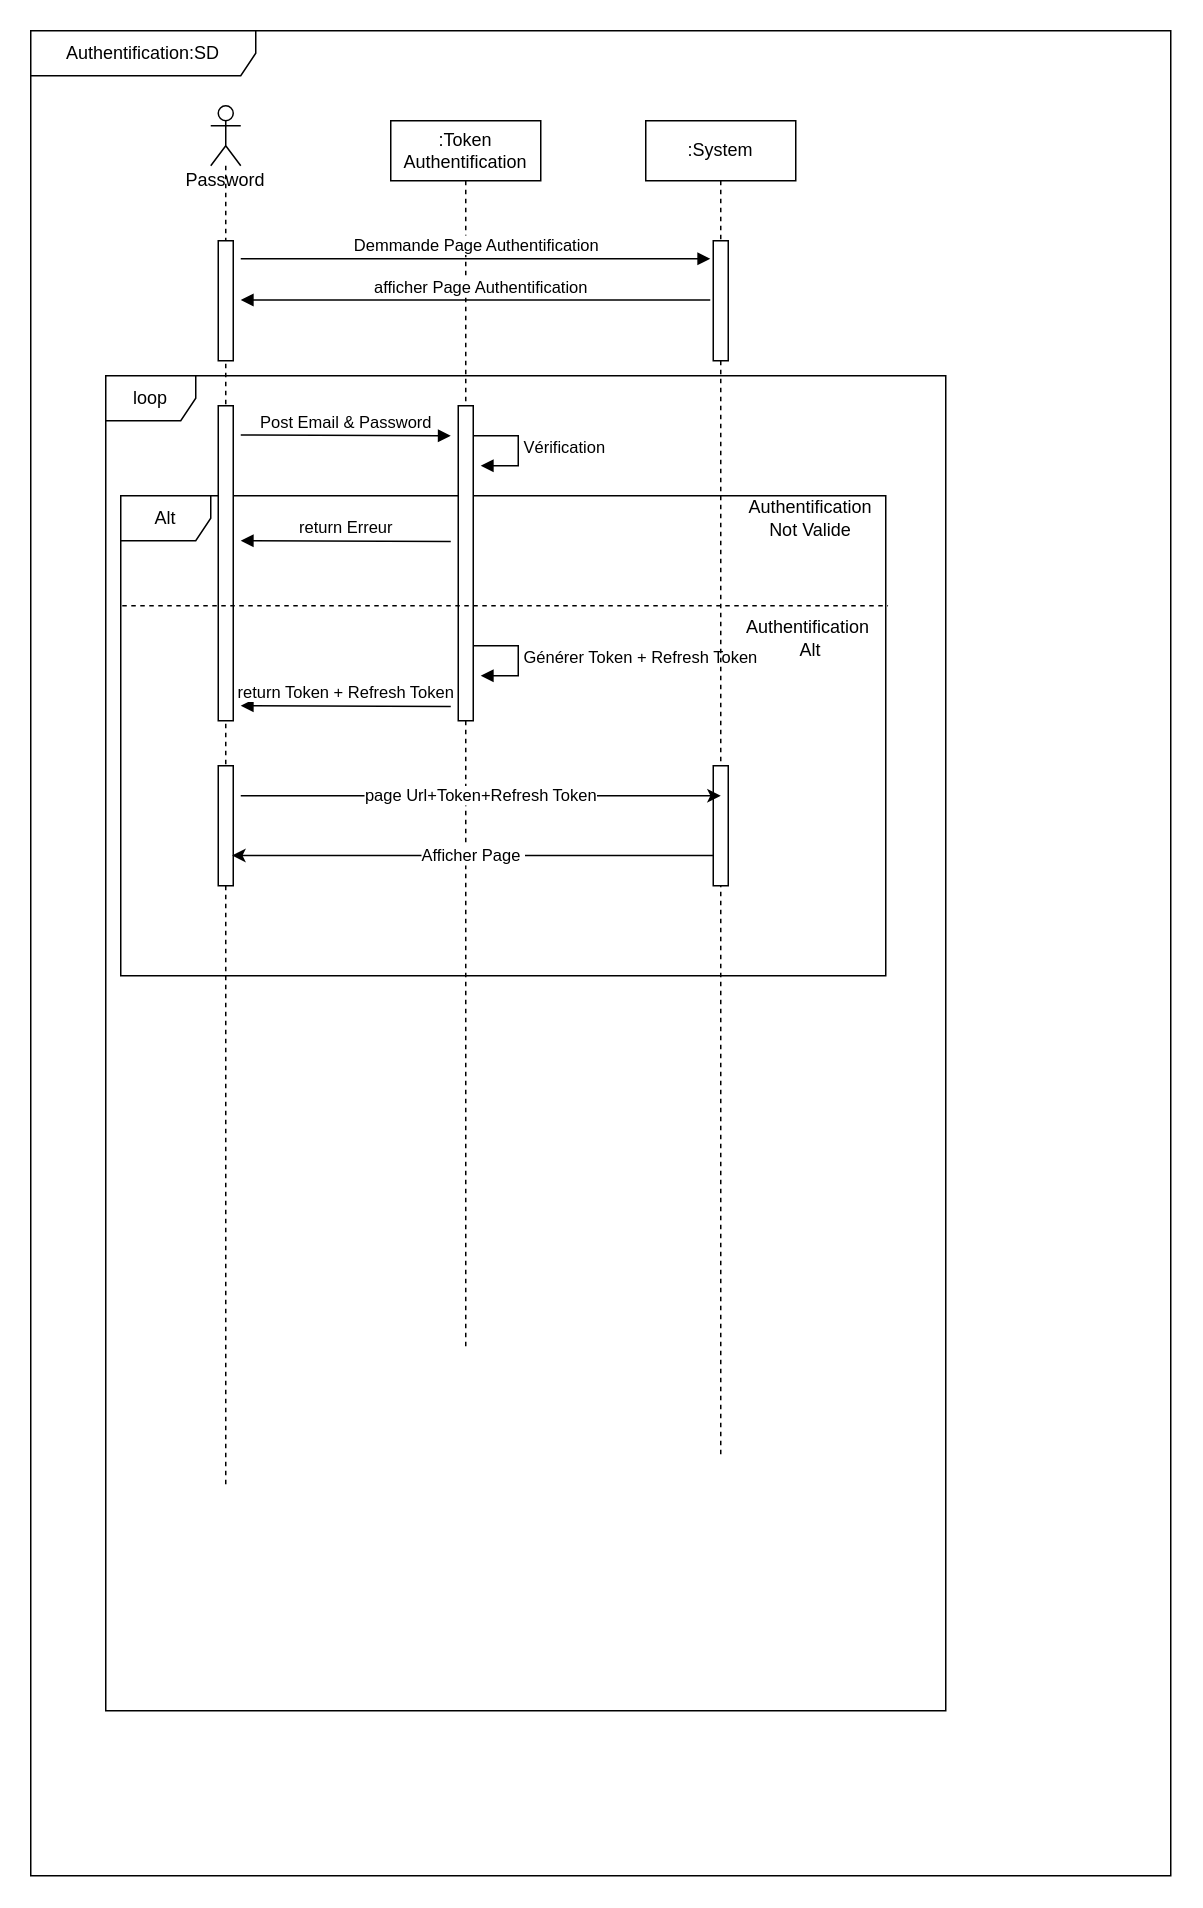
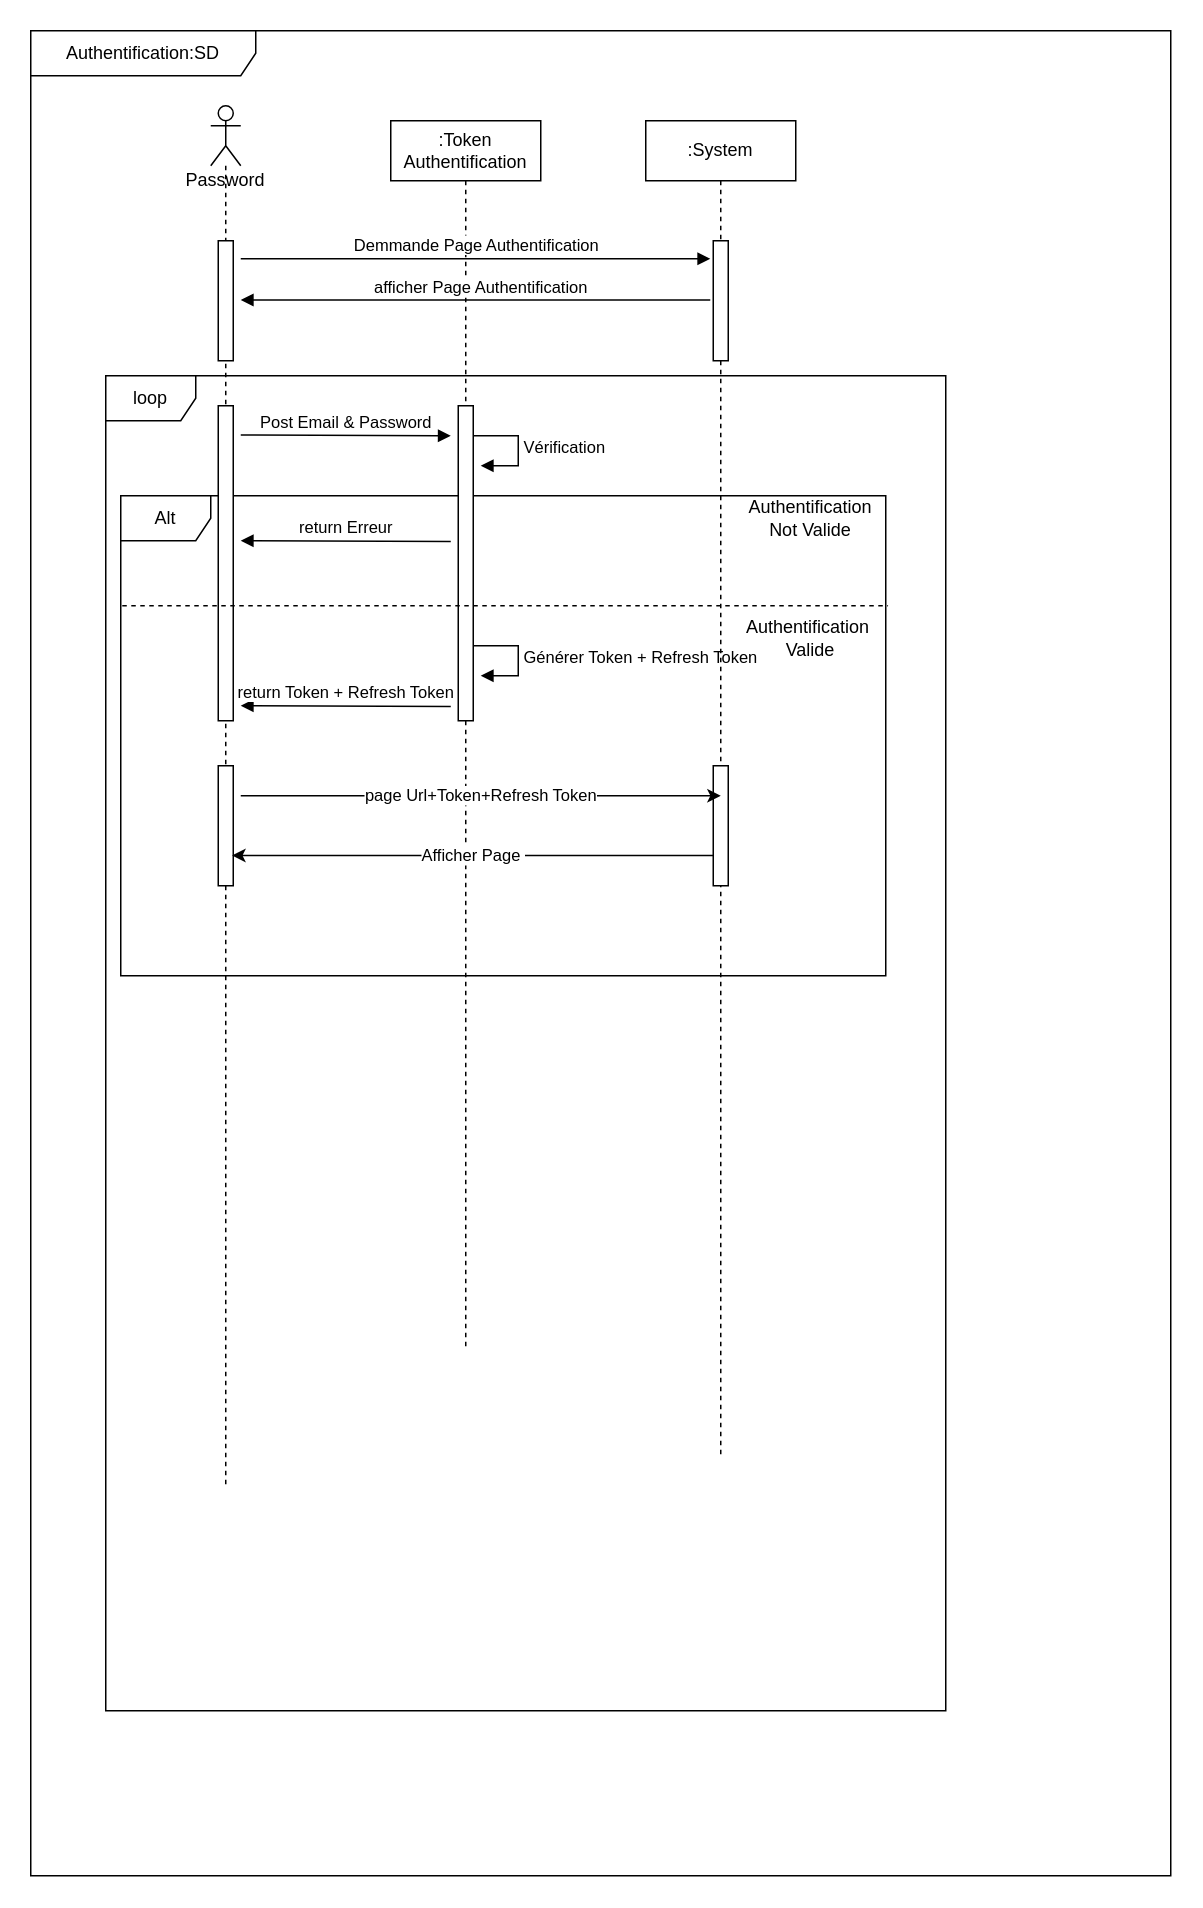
- <mxCell id="21" value="Authentification&amp;nbsp; Alt" style="text;html=1;strokeColor=none;fillColor=none;align=center;verticalAlign=middle;whiteSpace=wrap;rounded=0;" parent="1" vertex="1"><mxGeometry x="510" y="410" width="60" height="30" as="geometry" /></mxCell>
+ <mxCell id="21" value="Authentification&amp;nbsp; Valide" style="text;html=1;strokeColor=none;fillColor=none;align=center;verticalAlign=middle;whiteSpace=wrap;rounded=0;" parent="1" vertex="1"><mxGeometry x="510" y="410" width="60" height="30" as="geometry" /></mxCell>
